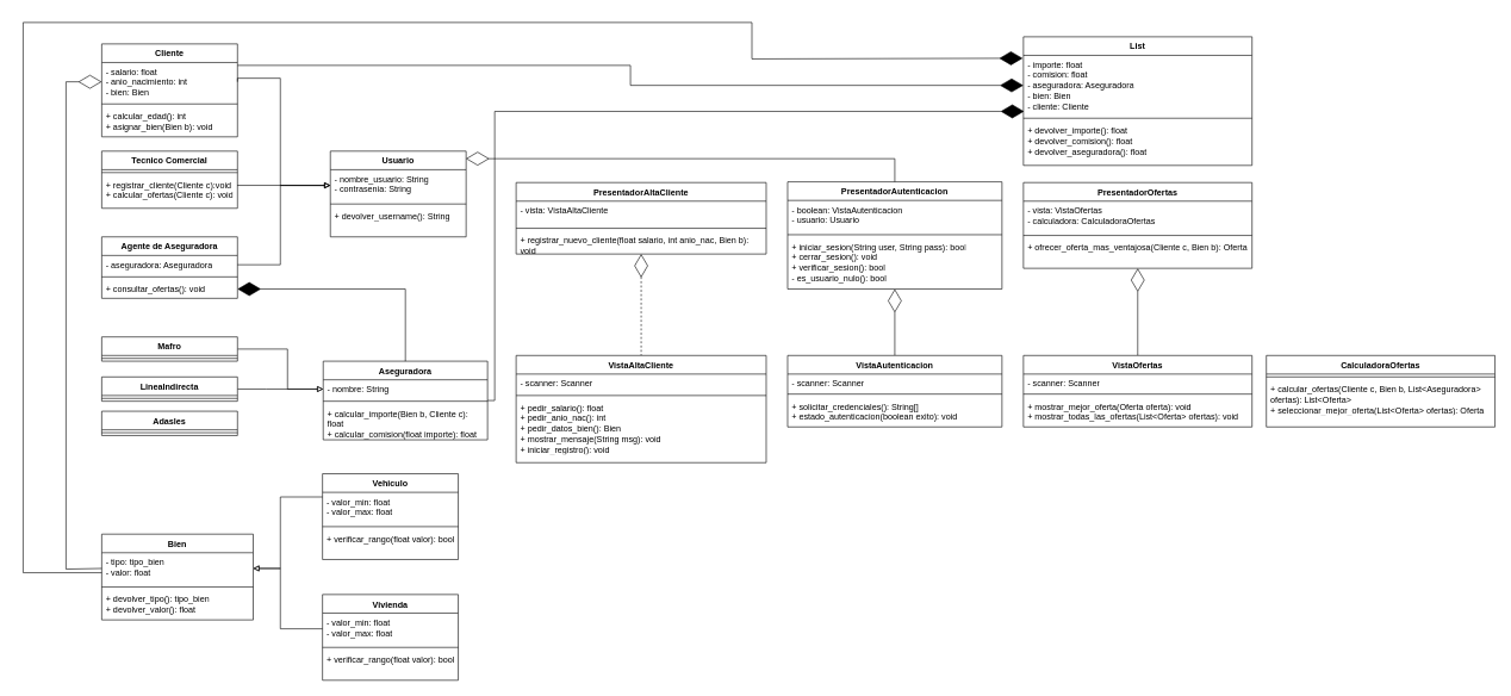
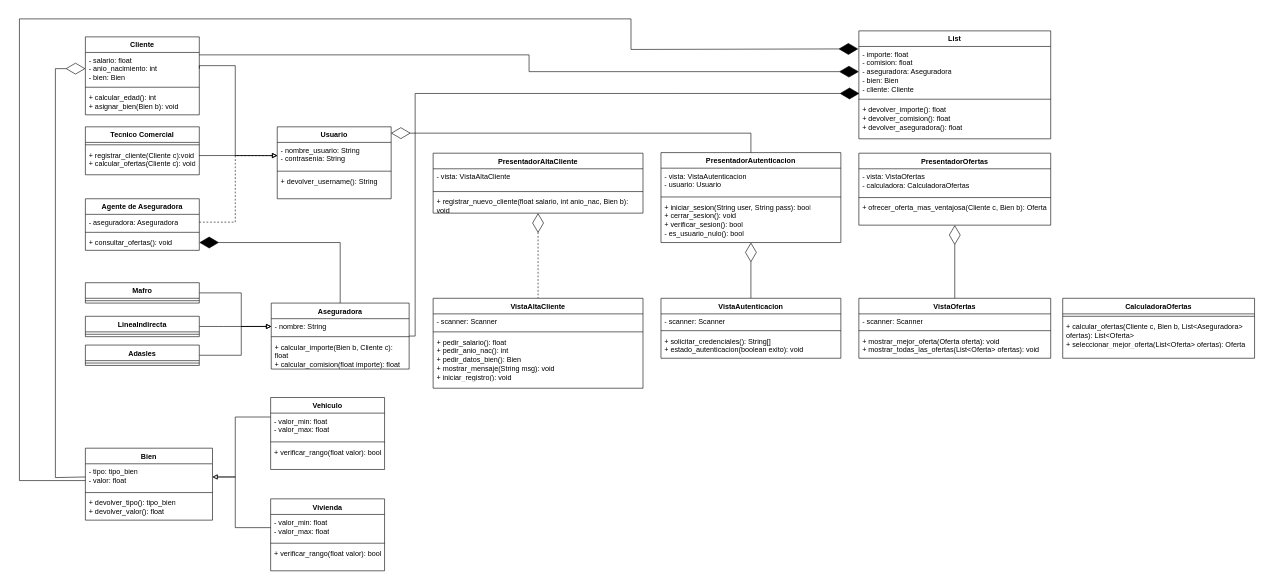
- <mxCell id="43" value="&lt;div&gt;- boolean: VistaAutenticacion&lt;/div&gt;&lt;div&gt;- usuario: Usuario&lt;br&gt;&lt;/div&gt;" style="text;strokeColor=none;fillColor=none;align=left;verticalAlign=top;spacingLeft=4;spacingRight=4;overflow=hidden;rotatable=0;points=[[0,0.5],[1,0.5]];portConstraint=eastwest;whiteSpace=wrap;html=1;" parent="42" vertex="1"><mxGeometry y="26" width="300" height="44" as="geometry" /></mxCell>
+ <mxCell id="43" value="&lt;div&gt;- vista: VistaAutenticacion&lt;/div&gt;&lt;div&gt;- usuario: Usuario&lt;br&gt;&lt;/div&gt;" style="text;strokeColor=none;fillColor=none;align=left;verticalAlign=top;spacingLeft=4;spacingRight=4;overflow=hidden;rotatable=0;points=[[0,0.5],[1,0.5]];portConstraint=eastwest;whiteSpace=wrap;html=1;" parent="42" vertex="1"><mxGeometry y="26" width="300" height="44" as="geometry" /></mxCell>
- <mxCell id="39" style="edgeStyle=orthogonalEdgeStyle;rounded=0;orthogonalLoop=1;jettySize=auto;html=1;exitX=1;exitY=0.5;exitDx=0;exitDy=0;entryX=0;entryY=0.5;entryDx=0;entryDy=0;endArrow=block;endFill=0;" parent="1" source="10" target="14" edge="1"><mxGeometry relative="1" as="geometry"><Array as="points"><mxPoint x="380" y="359" /><mxPoint x="380" y="248" /></Array></mxGeometry></mxCell>
+ <mxCell id="39" style="edgeStyle=orthogonalEdgeStyle;rounded=0;orthogonalLoop=1;jettySize=auto;html=1;exitX=1;exitY=0.5;exitDx=0;exitDy=0;entryX=0;entryY=0.5;entryDx=0;entryDy=0;endArrow=block;endFill=0;dashed=1;" parent="1" source="10" target="14" edge="1"><mxGeometry relative="1" as="geometry"><Array as="points"><mxPoint x="380" y="359" /><mxPoint x="380" y="248" /></Array></mxGeometry></mxCell>
+ <mxCell id="31" style="rounded=0;orthogonalLoop=1;jettySize=auto;html=1;entryX=0;entryY=0.5;entryDx=0;entryDy=0;edgeStyle=orthogonalEdgeStyle;endArrow=block;endFill=0;" parent="1" source="32" target="22" edge="1"><mxGeometry relative="1" as="geometry"><mxPoint x="635" y="584" as="targetPoint" /><Array as="points"><mxPoint x="390" y="581" /><mxPoint x="390" y="533" /></Array></mxGeometry></mxCell>
